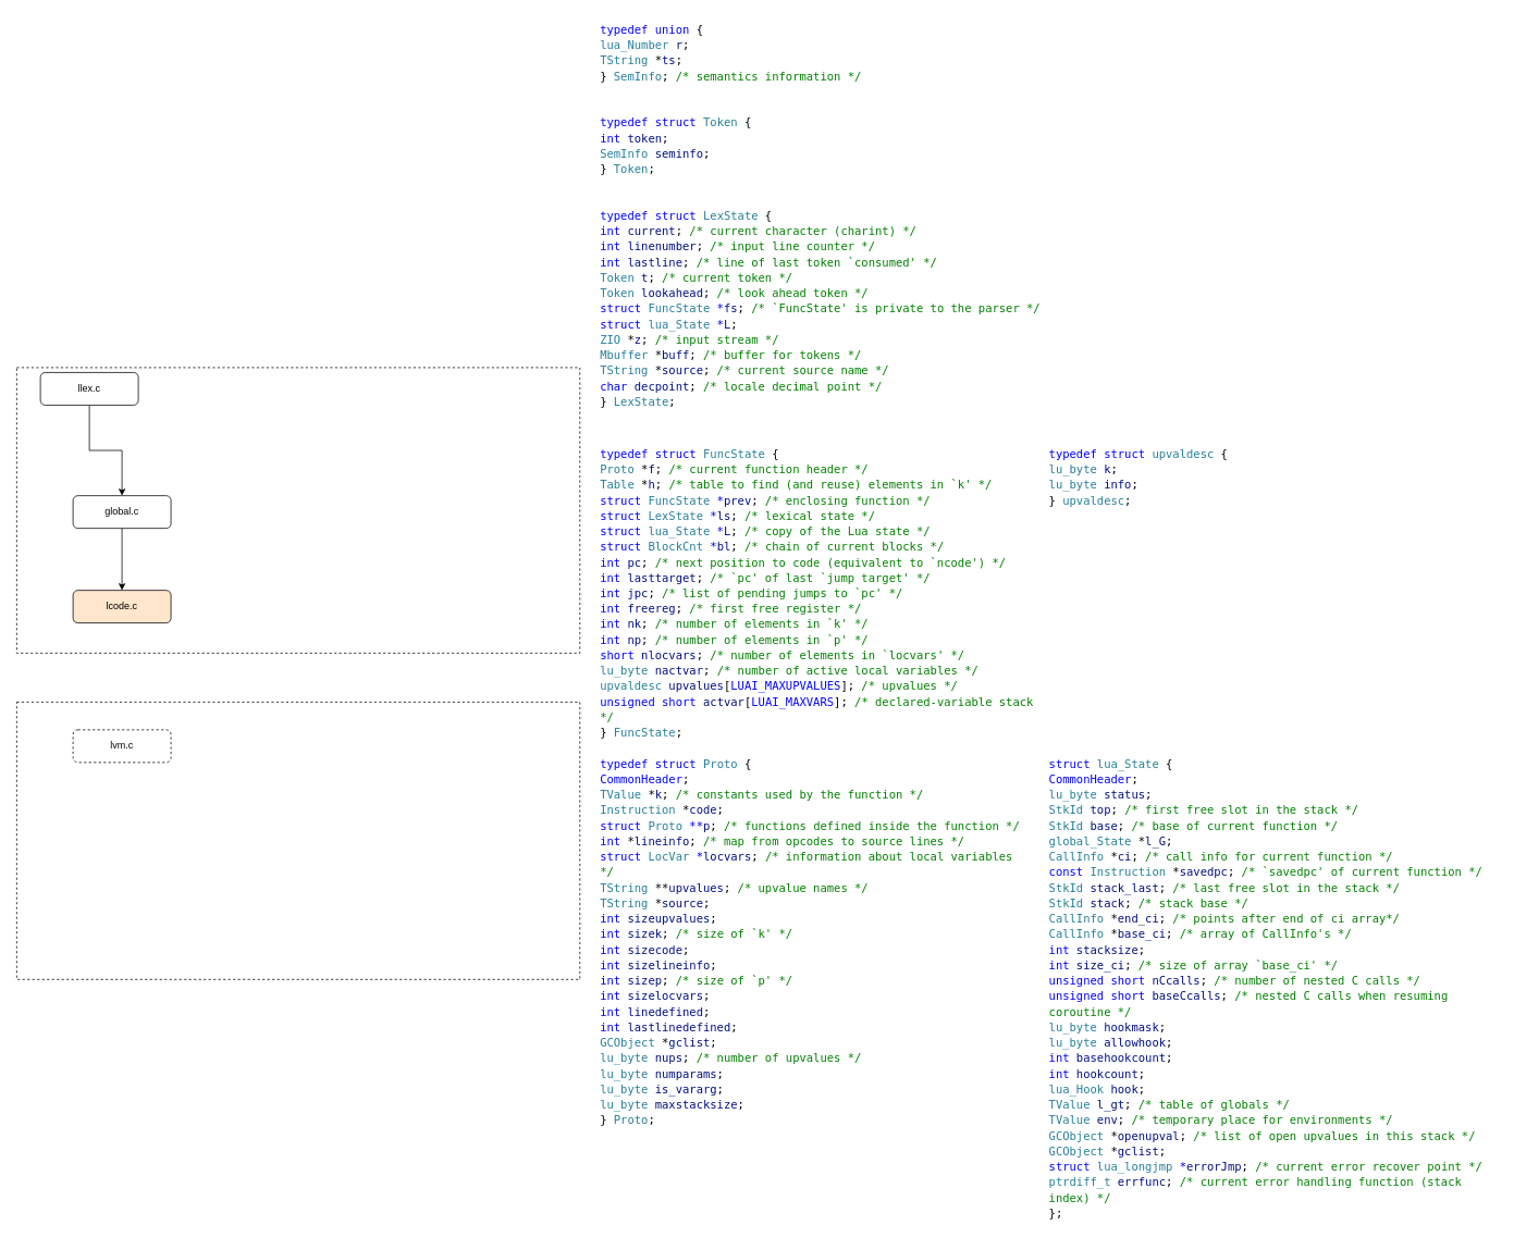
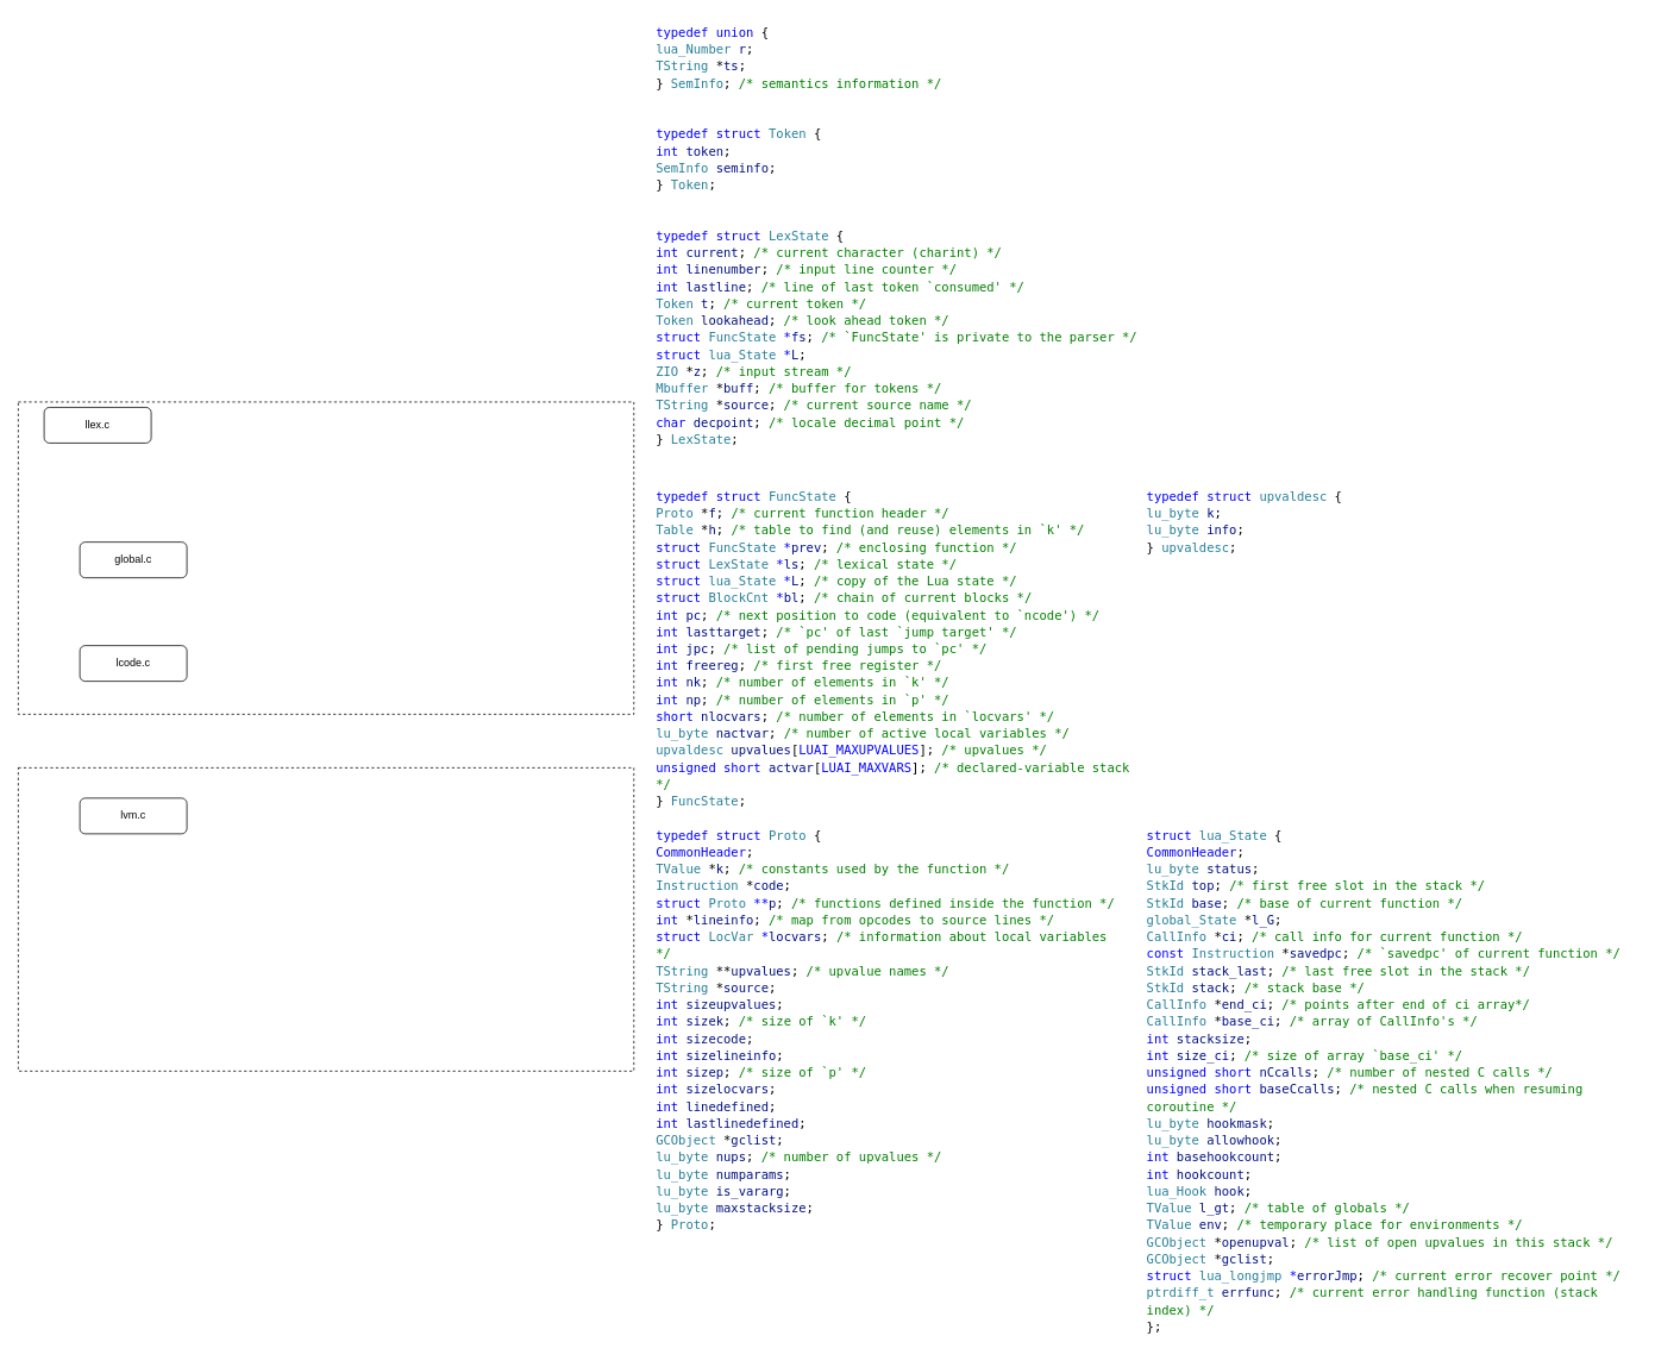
- <mxCell id="6" value="" style="edgeStyle=orthogonalEdgeStyle;rounded=0;orthogonalLoop=1;jettySize=auto;html=1;" edge="1" parent="1" source="7" target="5"><mxGeometry relative="1" as="geometry" /></mxCell>
- <mxCell id="4" value="" style="edgeStyle=orthogonalEdgeStyle;rounded=0;orthogonalLoop=1;jettySize=auto;html=1;" edge="1" parent="1" source="5" target="8"><mxGeometry relative="1" as="geometry" /></mxCell>
- <mxCell id="8" value="lcode.c" style="rounded=1;whiteSpace=wrap;html=1;fontSize=12;glass=0;strokeWidth=1;shadow=0;fillColor=#ffe6cc;" vertex="1" parent="1"><mxGeometry x="89" y="723" width="120" height="40" as="geometry" /></mxCell>
+ <mxCell id="8" value="lcode.c" style="rounded=1;whiteSpace=wrap;html=1;fontSize=12;glass=0;strokeWidth=1;shadow=0;" vertex="1" parent="1"><mxGeometry x="89" y="723" width="120" height="40" as="geometry" /></mxCell>
- <mxCell id="9" value="lvm.c" style="rounded=1;whiteSpace=wrap;html=1;fontSize=12;glass=0;strokeWidth=1;shadow=0;dashed=1;" vertex="1" parent="1"><mxGeometry x="89" y="894" width="120" height="40" as="geometry" /></mxCell>
+ <mxCell id="9" value="lvm.c" style="rounded=1;whiteSpace=wrap;html=1;fontSize=12;glass=0;strokeWidth=1;shadow=0;" vertex="1" parent="1"><mxGeometry x="89" y="894" width="120" height="40" as="geometry" /></mxCell>
